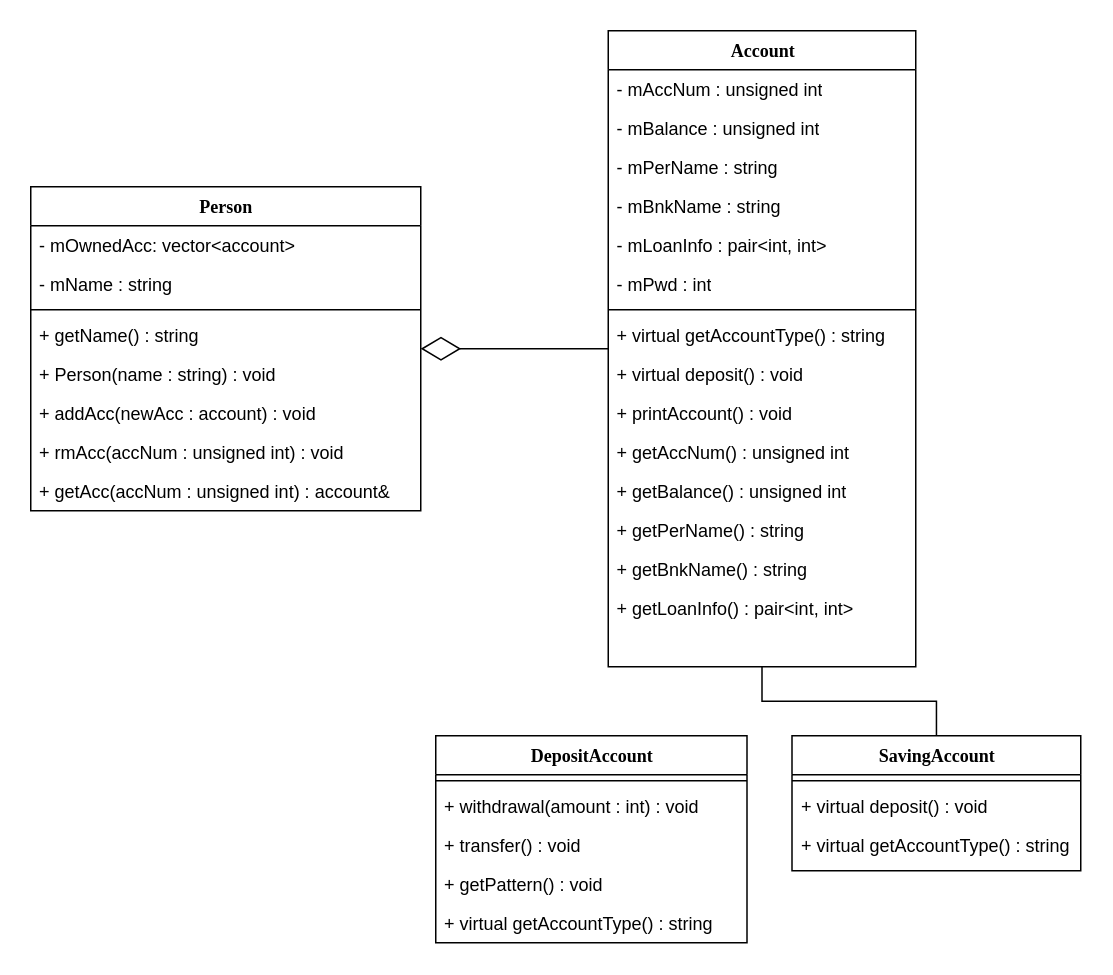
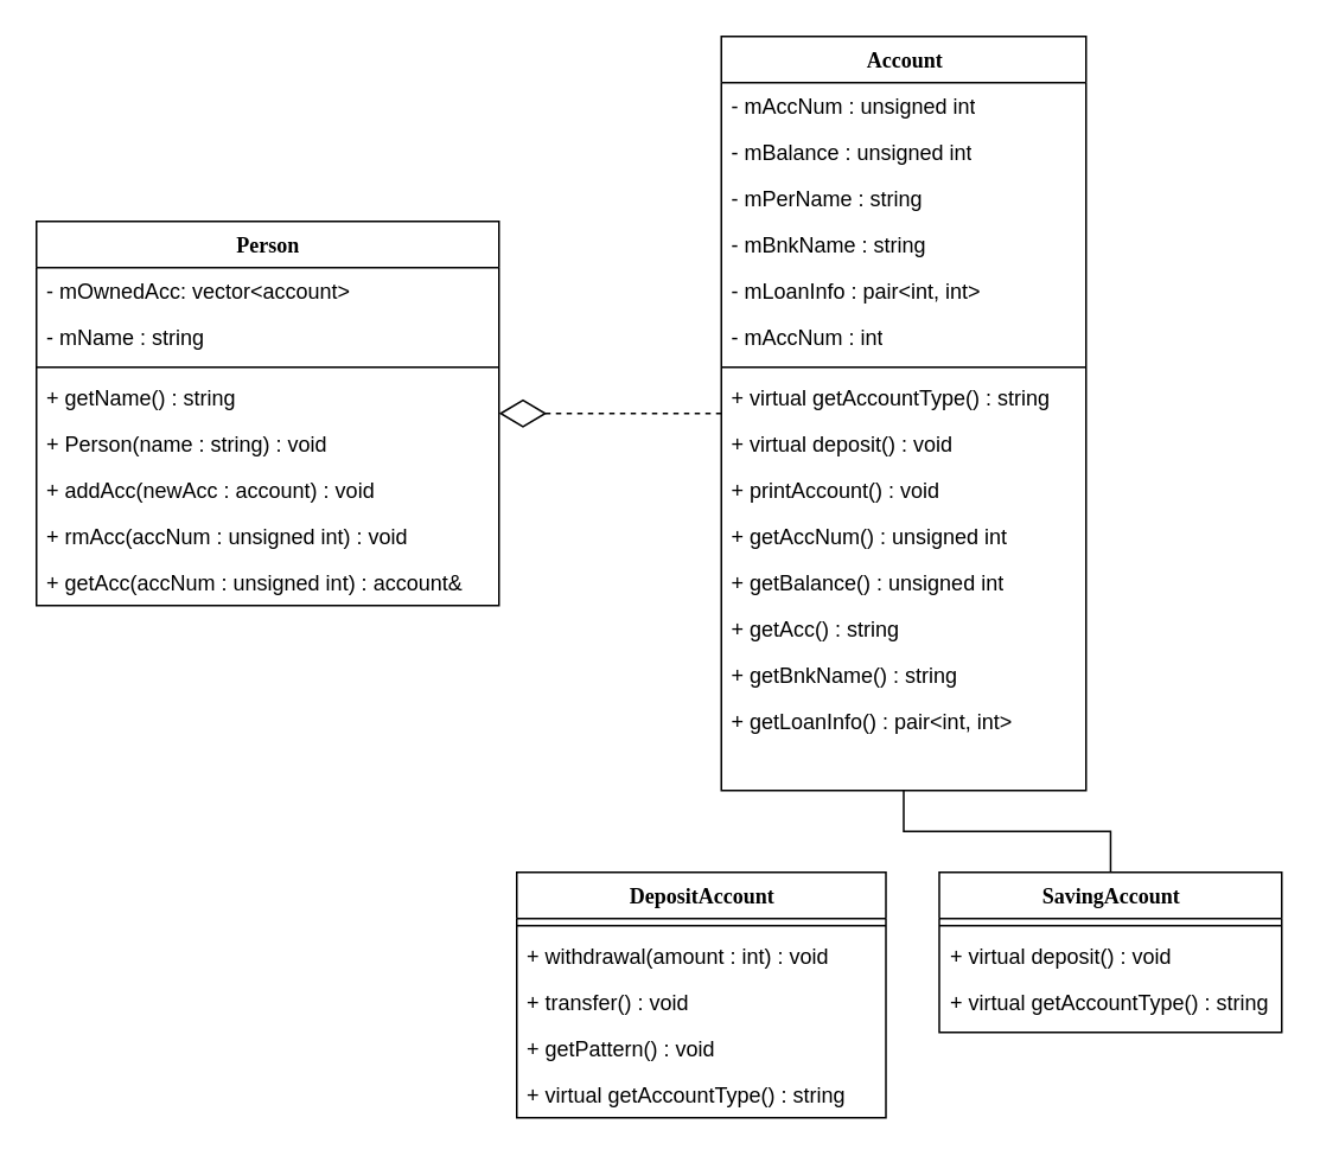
- <mxCell id="8" value="- mPwd : int" style="text;html=1;strokeColor=none;fillColor=none;align=left;verticalAlign=top;spacingLeft=4;spacingRight=4;whiteSpace=wrap;overflow=hidden;rotatable=0;points=[[0,0.5],[1,0.5]];portConstraint=eastwest;" parent="2" vertex="1"><mxGeometry y="156" width="205" height="26" as="geometry" /></mxCell>
+ <mxCell id="8" value="- mAccNum : int" style="text;html=1;strokeColor=none;fillColor=none;align=left;verticalAlign=top;spacingLeft=4;spacingRight=4;whiteSpace=wrap;overflow=hidden;rotatable=0;points=[[0,0.5],[1,0.5]];portConstraint=eastwest;" parent="2" vertex="1"><mxGeometry y="156" width="205" height="26" as="geometry" /></mxCell>
- <mxCell id="38" value="" style="endArrow=diamondThin;endFill=0;endSize=24;html=1;entryX=1;entryY=0.5;entryDx=0;entryDy=0;" parent="1" source="2" target="29" edge="1"><mxGeometry width="160" relative="1" as="geometry"><mxPoint x="380" y="120" as="sourcePoint" /><mxPoint x="480" y="280" as="targetPoint" /></mxGeometry></mxCell>
+ <mxCell id="38" value="" style="endArrow=diamondThin;endFill=0;endSize=24;html=1;entryX=1;entryY=0.5;entryDx=0;entryDy=0;dashed=1;" parent="1" source="2" target="29" edge="1"><mxGeometry width="160" relative="1" as="geometry"><mxPoint x="380" y="120" as="sourcePoint" /><mxPoint x="480" y="280" as="targetPoint" /></mxGeometry></mxCell>
- <mxCell id="15" value="+ getPerName() : string" style="text;html=1;strokeColor=none;fillColor=none;align=left;verticalAlign=top;spacingLeft=4;spacingRight=4;whiteSpace=wrap;overflow=hidden;rotatable=0;points=[[0,0.5],[1,0.5]];portConstraint=eastwest;" parent="2" vertex="1"><mxGeometry y="320" width="205" height="26" as="geometry" /></mxCell>
+ <mxCell id="15" value="+ getAcc() : string" style="text;html=1;strokeColor=none;fillColor=none;align=left;verticalAlign=top;spacingLeft=4;spacingRight=4;whiteSpace=wrap;overflow=hidden;rotatable=0;points=[[0,0.5],[1,0.5]];portConstraint=eastwest;" parent="2" vertex="1"><mxGeometry y="320" width="205" height="26" as="geometry" /></mxCell>
